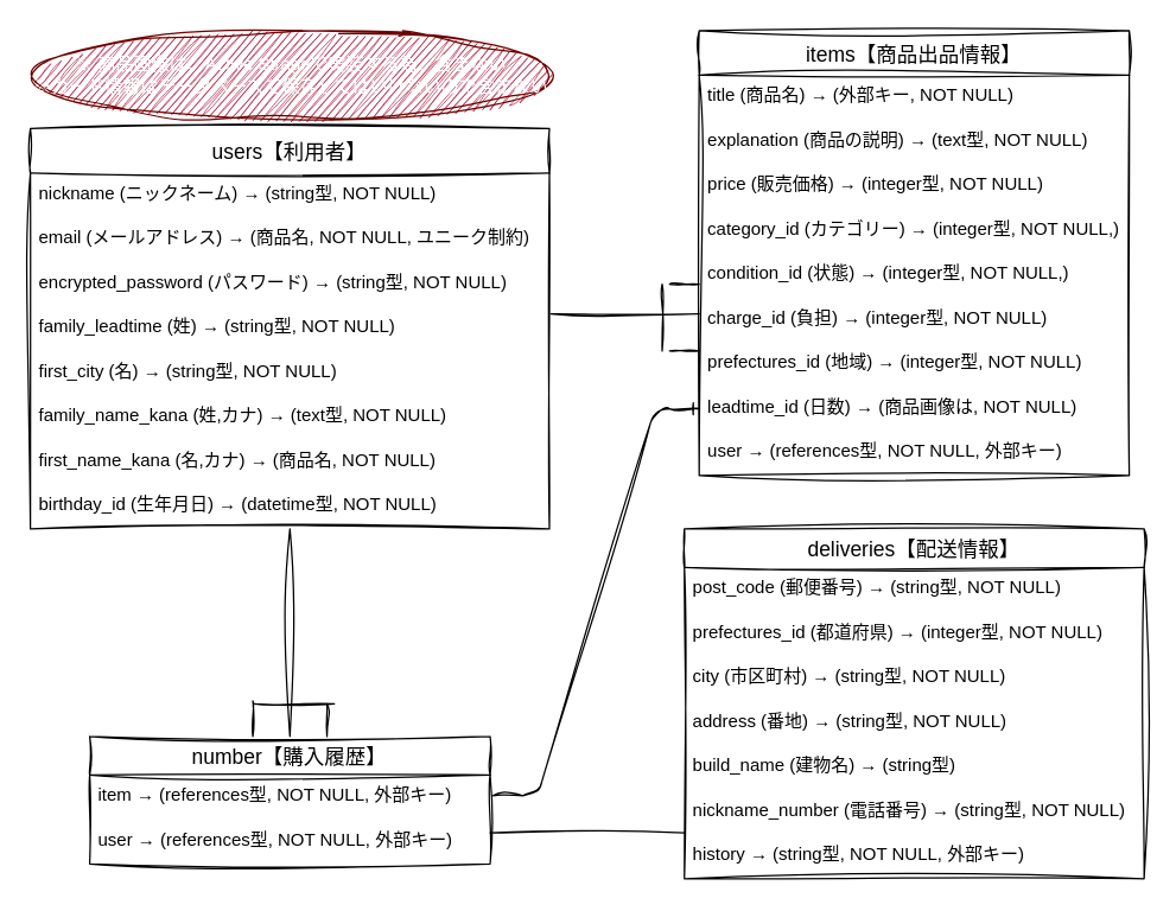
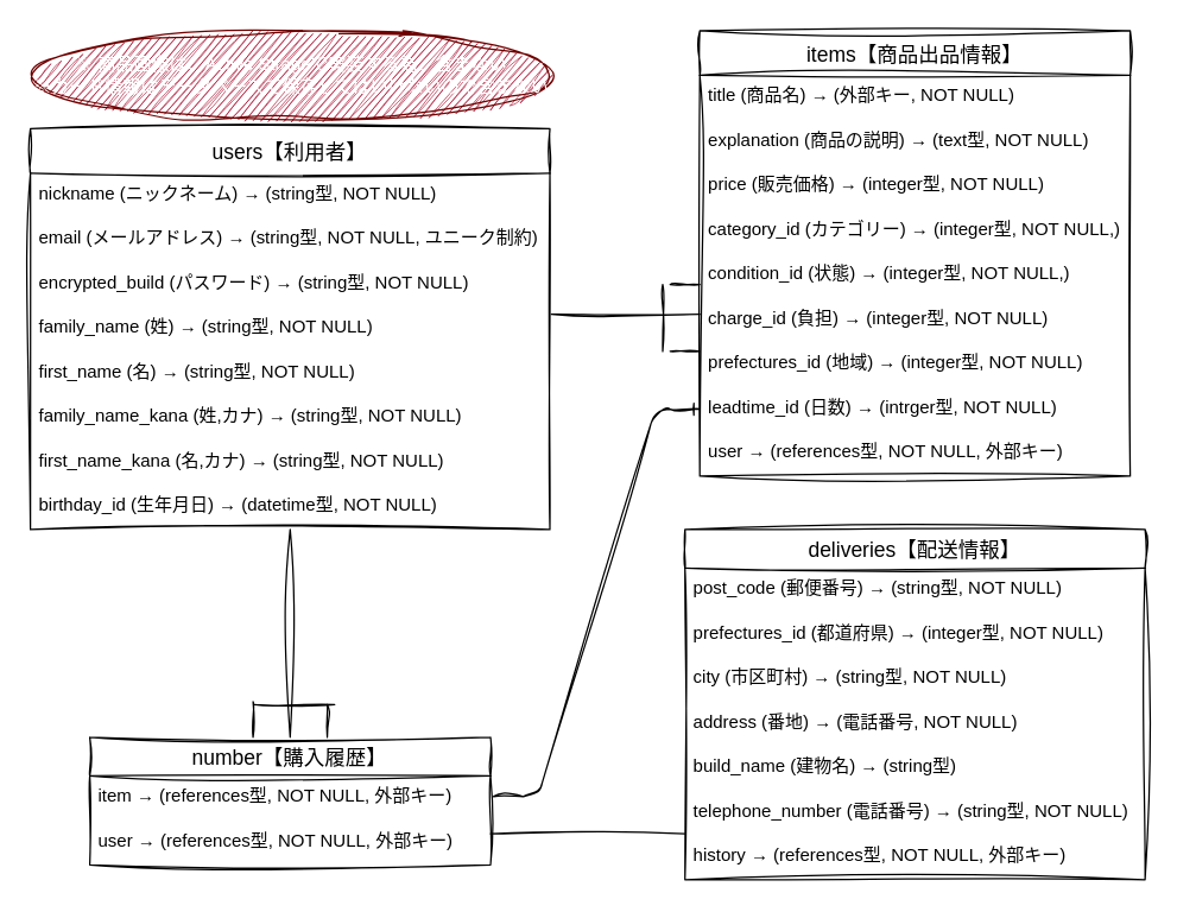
- <mxCell id="14" value="email (メールアドレス) → (商品名, NOT NULL, ユニーク制約)" style="text;strokeColor=none;fillColor=none;spacingLeft=4;spacingRight=4;overflow=hidden;rotatable=0;points=[[0,0.5],[1,0.5]];portConstraint=eastwest;fontSize=12;sketch=1;curveFitting=1;jiggle=2;" parent="12" vertex="1"><mxGeometry y="60" width="350" height="30" as="geometry" /></mxCell>
+ <mxCell id="14" value="email (メールアドレス) → (string型, NOT NULL, ユニーク制約)" style="text;strokeColor=none;fillColor=none;spacingLeft=4;spacingRight=4;overflow=hidden;rotatable=0;points=[[0,0.5],[1,0.5]];portConstraint=eastwest;fontSize=12;sketch=1;curveFitting=1;jiggle=2;" parent="12" vertex="1"><mxGeometry y="60" width="350" height="30" as="geometry" /></mxCell>
- <mxCell id="15" value="encrypted_password (パスワード) → (string型, NOT NULL)" style="text;strokeColor=none;fillColor=none;spacingLeft=4;spacingRight=4;overflow=hidden;rotatable=0;points=[[0,0.5],[1,0.5]];portConstraint=eastwest;fontSize=12;sketch=1;curveFitting=1;jiggle=2;" parent="12" vertex="1"><mxGeometry y="90" width="350" height="30" as="geometry" /></mxCell>
+ <mxCell id="15" value="encrypted_build (パスワード) → (string型, NOT NULL)" style="text;strokeColor=none;fillColor=none;spacingLeft=4;spacingRight=4;overflow=hidden;rotatable=0;points=[[0,0.5],[1,0.5]];portConstraint=eastwest;fontSize=12;sketch=1;curveFitting=1;jiggle=2;" parent="12" vertex="1"><mxGeometry y="90" width="350" height="30" as="geometry" /></mxCell>
- <mxCell id="16" value="family_leadtime (姓) → (string型, NOT NULL)" style="text;strokeColor=none;fillColor=none;spacingLeft=4;spacingRight=4;overflow=hidden;rotatable=0;points=[[0,0.5],[1,0.5]];portConstraint=eastwest;fontSize=12;sketch=1;curveFitting=1;jiggle=2;" parent="12" vertex="1"><mxGeometry y="120" width="350" height="30" as="geometry" /></mxCell>
+ <mxCell id="16" value="family_name (姓) → (string型, NOT NULL)" style="text;strokeColor=none;fillColor=none;spacingLeft=4;spacingRight=4;overflow=hidden;rotatable=0;points=[[0,0.5],[1,0.5]];portConstraint=eastwest;fontSize=12;sketch=1;curveFitting=1;jiggle=2;" parent="12" vertex="1"><mxGeometry y="120" width="350" height="30" as="geometry" /></mxCell>
- <mxCell id="17" value="first_city (名) → (string型, NOT NULL)" style="text;strokeColor=none;fillColor=none;spacingLeft=4;spacingRight=4;overflow=hidden;rotatable=0;points=[[0,0.5],[1,0.5]];portConstraint=eastwest;fontSize=12;sketch=1;curveFitting=1;jiggle=2;" vertex="1" parent="12"><mxGeometry y="150" width="350" height="30" as="geometry" /></mxCell>
+ <mxCell id="17" value="first_name (名) → (string型, NOT NULL)" style="text;strokeColor=none;fillColor=none;spacingLeft=4;spacingRight=4;overflow=hidden;rotatable=0;points=[[0,0.5],[1,0.5]];portConstraint=eastwest;fontSize=12;sketch=1;curveFitting=1;jiggle=2;" vertex="1" parent="12"><mxGeometry y="150" width="350" height="30" as="geometry" /></mxCell>
- <mxCell id="10" value="leadtime_id (日数) → (商品画像は, NOT NULL)" style="text;strokeColor=none;fillColor=none;spacingLeft=4;spacingRight=4;overflow=hidden;rotatable=0;points=[[0,0.5],[1,0.5]];portConstraint=eastwest;fontSize=12;sketch=1;curveFitting=1;jiggle=2;" parent="2" vertex="1"><mxGeometry y="240" width="290" height="30" as="geometry" /></mxCell>
+ <mxCell id="10" value="leadtime_id (日数) → (intrger型, NOT NULL)" style="text;strokeColor=none;fillColor=none;spacingLeft=4;spacingRight=4;overflow=hidden;rotatable=0;points=[[0,0.5],[1,0.5]];portConstraint=eastwest;fontSize=12;sketch=1;curveFitting=1;jiggle=2;" parent="2" vertex="1"><mxGeometry y="240" width="290" height="30" as="geometry" /></mxCell>
- <mxCell id="18" value="family_name_kana (姓,カナ) → (text型, NOT NULL)" style="text;strokeColor=none;fillColor=none;spacingLeft=4;spacingRight=4;overflow=hidden;rotatable=0;points=[[0,0.5],[1,0.5]];portConstraint=eastwest;fontSize=12;sketch=1;curveFitting=1;jiggle=2;" parent="12" vertex="1"><mxGeometry y="180" width="350" height="30" as="geometry" /></mxCell>
+ <mxCell id="18" value="family_name_kana (姓,カナ) → (string型, NOT NULL)" style="text;strokeColor=none;fillColor=none;spacingLeft=4;spacingRight=4;overflow=hidden;rotatable=0;points=[[0,0.5],[1,0.5]];portConstraint=eastwest;fontSize=12;sketch=1;curveFitting=1;jiggle=2;" parent="12" vertex="1"><mxGeometry y="180" width="350" height="30" as="geometry" /></mxCell>
- <mxCell id="19" value="first_name_kana (名,カナ) → (商品名, NOT NULL)" style="text;strokeColor=none;fillColor=none;spacingLeft=4;spacingRight=4;overflow=hidden;rotatable=0;points=[[0,0.5],[1,0.5]];portConstraint=eastwest;fontSize=12;sketch=1;curveFitting=1;jiggle=2;" parent="12" vertex="1"><mxGeometry y="210" width="350" height="30" as="geometry" /></mxCell>
+ <mxCell id="19" value="first_name_kana (名,カナ) → (string型, NOT NULL)" style="text;strokeColor=none;fillColor=none;spacingLeft=4;spacingRight=4;overflow=hidden;rotatable=0;points=[[0,0.5],[1,0.5]];portConstraint=eastwest;fontSize=12;sketch=1;curveFitting=1;jiggle=2;" parent="12" vertex="1"><mxGeometry y="210" width="350" height="30" as="geometry" /></mxCell>
- <mxCell id="25" value="address (番地) → (string型, NOT NULL)" style="text;strokeColor=none;fillColor=none;spacingLeft=4;spacingRight=4;overflow=hidden;rotatable=0;points=[[0,0.5],[1,0.5]];portConstraint=eastwest;fontSize=12;sketch=1;curveFitting=1;jiggle=2;" parent="21" vertex="1"><mxGeometry y="116" width="310" height="30" as="geometry" /></mxCell>
+ <mxCell id="25" value="address (番地) → (電話番号, NOT NULL)" style="text;strokeColor=none;fillColor=none;spacingLeft=4;spacingRight=4;overflow=hidden;rotatable=0;points=[[0,0.5],[1,0.5]];portConstraint=eastwest;fontSize=12;sketch=1;curveFitting=1;jiggle=2;" parent="21" vertex="1"><mxGeometry y="116" width="310" height="30" as="geometry" /></mxCell>
- <mxCell id="27" value="nickname_number (電話番号) → (string型, NOT NULL)" style="text;strokeColor=none;fillColor=none;spacingLeft=4;spacingRight=4;overflow=hidden;rotatable=0;points=[[0,0.5],[1,0.5]];portConstraint=eastwest;fontSize=12;sketch=1;curveFitting=1;jiggle=2;" parent="21" vertex="1"><mxGeometry y="176" width="310" height="30" as="geometry" /></mxCell>
+ <mxCell id="27" value="telephone_number (電話番号) → (string型, NOT NULL)" style="text;strokeColor=none;fillColor=none;spacingLeft=4;spacingRight=4;overflow=hidden;rotatable=0;points=[[0,0.5],[1,0.5]];portConstraint=eastwest;fontSize=12;sketch=1;curveFitting=1;jiggle=2;" parent="21" vertex="1"><mxGeometry y="176" width="310" height="30" as="geometry" /></mxCell>
- <mxCell id="28" value="history → (string型, NOT NULL, 外部キー)" style="text;strokeColor=none;fillColor=none;spacingLeft=4;spacingRight=4;overflow=hidden;rotatable=0;points=[[0,0.5],[1,0.5]];portConstraint=eastwest;fontSize=12;sketch=1;curveFitting=1;jiggle=2;" vertex="1" parent="21"><mxGeometry y="206" width="310" height="30" as="geometry" /></mxCell>
+ <mxCell id="28" value="history → (references型, NOT NULL, 外部キー)" style="text;strokeColor=none;fillColor=none;spacingLeft=4;spacingRight=4;overflow=hidden;rotatable=0;points=[[0,0.5],[1,0.5]];portConstraint=eastwest;fontSize=12;sketch=1;curveFitting=1;jiggle=2;" vertex="1" parent="21"><mxGeometry y="206" width="310" height="30" as="geometry" /></mxCell>
